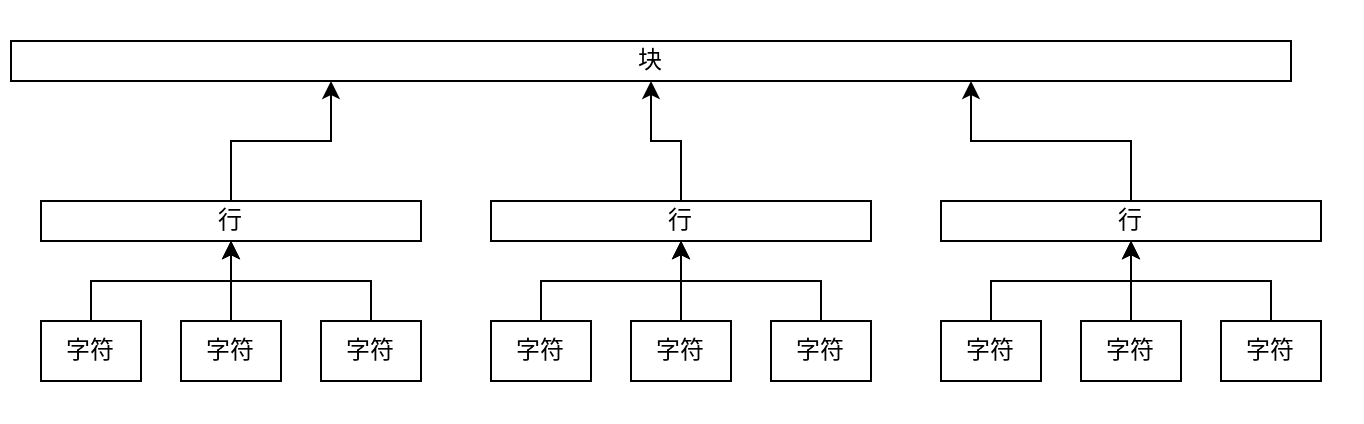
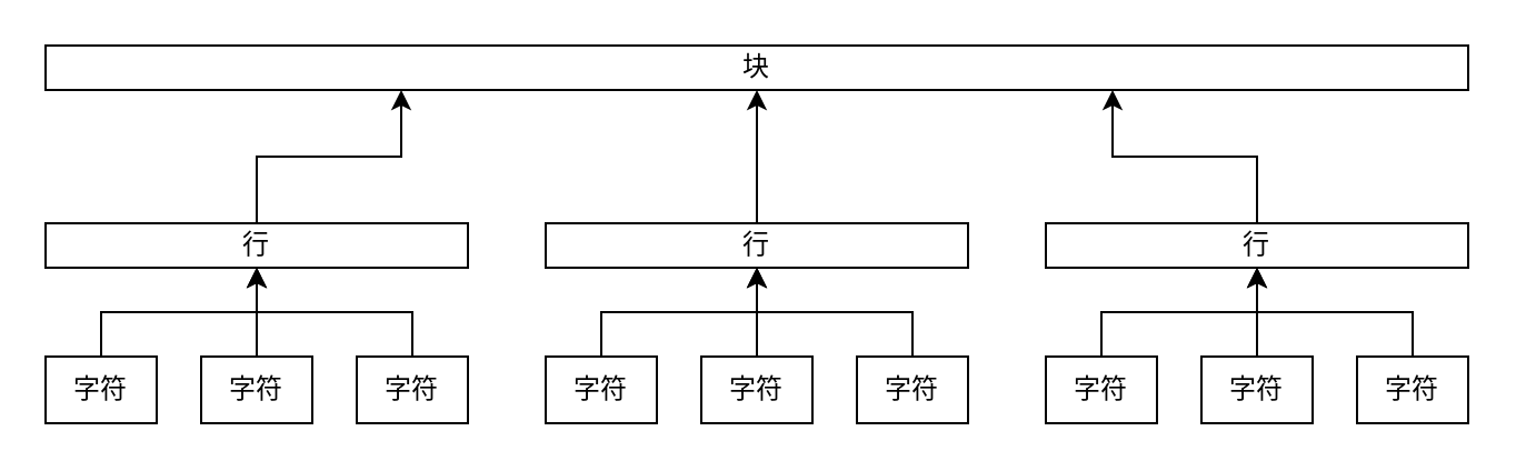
- <mxCell id="18" value="块" style="rounded=0;whiteSpace=wrap;html=1;" vertex="1" parent="1"><mxGeometry x="5" y="20" width="640" height="20" as="geometry" /></mxCell>
+ <mxCell id="18" value="块" style="rounded=0;whiteSpace=wrap;html=1;" vertex="1" parent="1"><mxGeometry x="20" y="20" width="640" height="20" as="geometry" /></mxCell>
